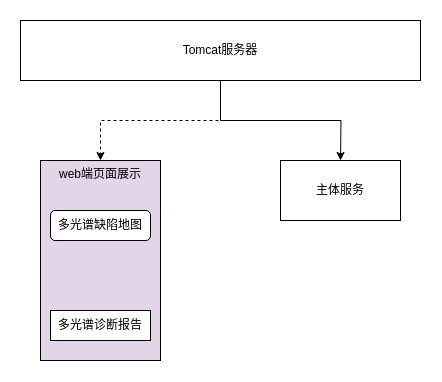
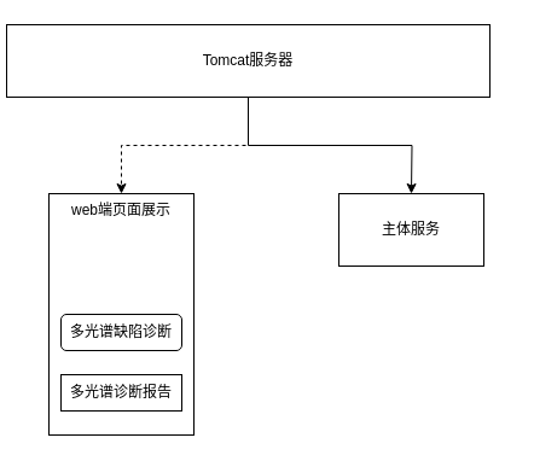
- <mxCell id="4" value="Tomcat服务器" style="rounded=0;whiteSpace=wrap;html=1;" vertex="1" parent="1"><mxGeometry x="20" y="20" width="400" height="60" as="geometry" /></mxCell>
+ <mxCell id="4" value="Tomcat服务器" style="rounded=0;whiteSpace=wrap;html=1;" vertex="1" parent="1"><mxGeometry x="5" y="20" width="400" height="60" as="geometry" /></mxCell>
- <mxCell id="5" value="web端页面展示" style="whiteSpace=wrap;html=1;rounded=0;verticalAlign=top;fillColor=#e1d5e7;" vertex="1" parent="1"><mxGeometry x="40" y="160" width="120" height="200" as="geometry" /></mxCell>
+ <mxCell id="5" value="web端页面展示" style="whiteSpace=wrap;html=1;rounded=0;verticalAlign=top;" vertex="1" parent="1"><mxGeometry x="40" y="160" width="120" height="200" as="geometry" /></mxCell>
- <mxCell id="7" value="多光谱缺陷地图" style="rounded=1;whiteSpace=wrap;html=1;" vertex="1" parent="1"><mxGeometry x="50" y="210" width="100" height="30" as="geometry" /></mxCell>
+ <mxCell id="8" value="多光谱缺陷诊断" style="rounded=1;whiteSpace=wrap;html=1;" vertex="1" parent="1"><mxGeometry x="50" y="260" width="100" height="30" as="geometry" /></mxCell>
